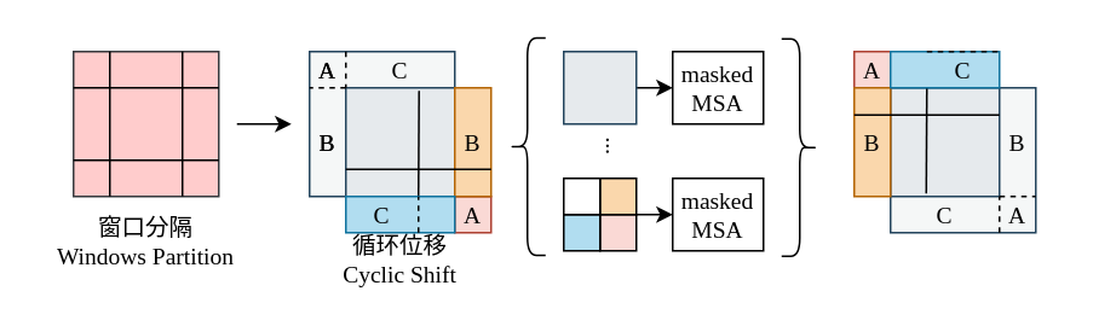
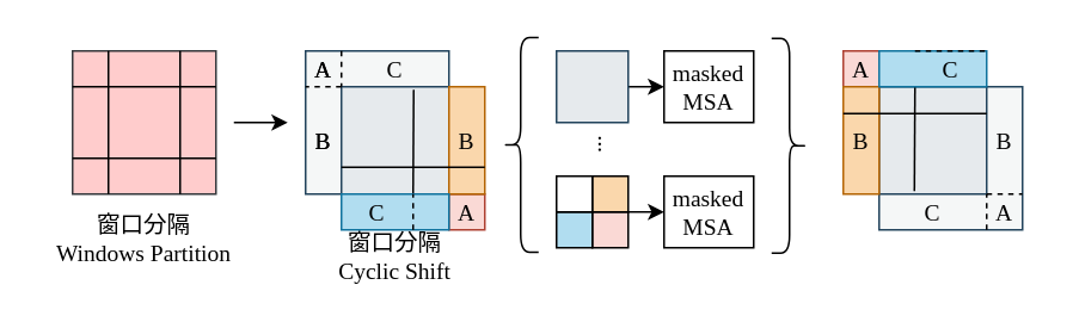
- <mxCell id="11" value="循环位移&lt;br&gt;&lt;font face=&quot;Times New Roman&quot;&gt;Cyclic Shift&lt;/font&gt;" style="text;html=1;strokeColor=none;fillColor=none;align=center;verticalAlign=middle;whiteSpace=wrap;rounded=0;fontFamily=宋体;fontSize=13;" vertex="1" parent="1"><mxGeometry x="175" y="128" width="90" height="30" as="geometry" /></mxCell>
+ <mxCell id="11" value="窗口分隔&lt;br&gt;&lt;font face=&quot;Times New Roman&quot;&gt;Cyclic Shift&lt;/font&gt;" style="text;html=1;strokeColor=none;fillColor=none;align=center;verticalAlign=middle;whiteSpace=wrap;rounded=0;fontFamily=宋体;fontSize=13;" vertex="1" parent="1"><mxGeometry x="175" y="128" width="90" height="30" as="geometry" /></mxCell>
